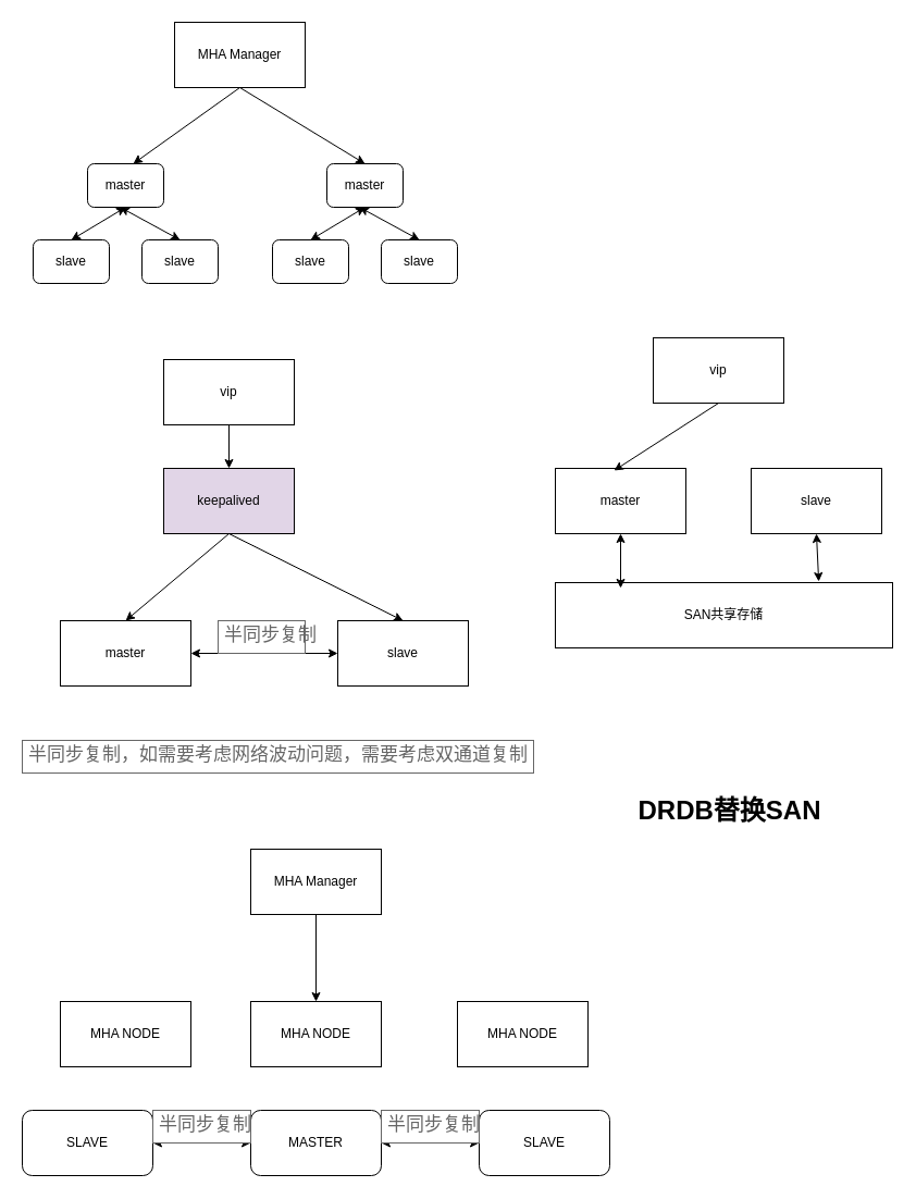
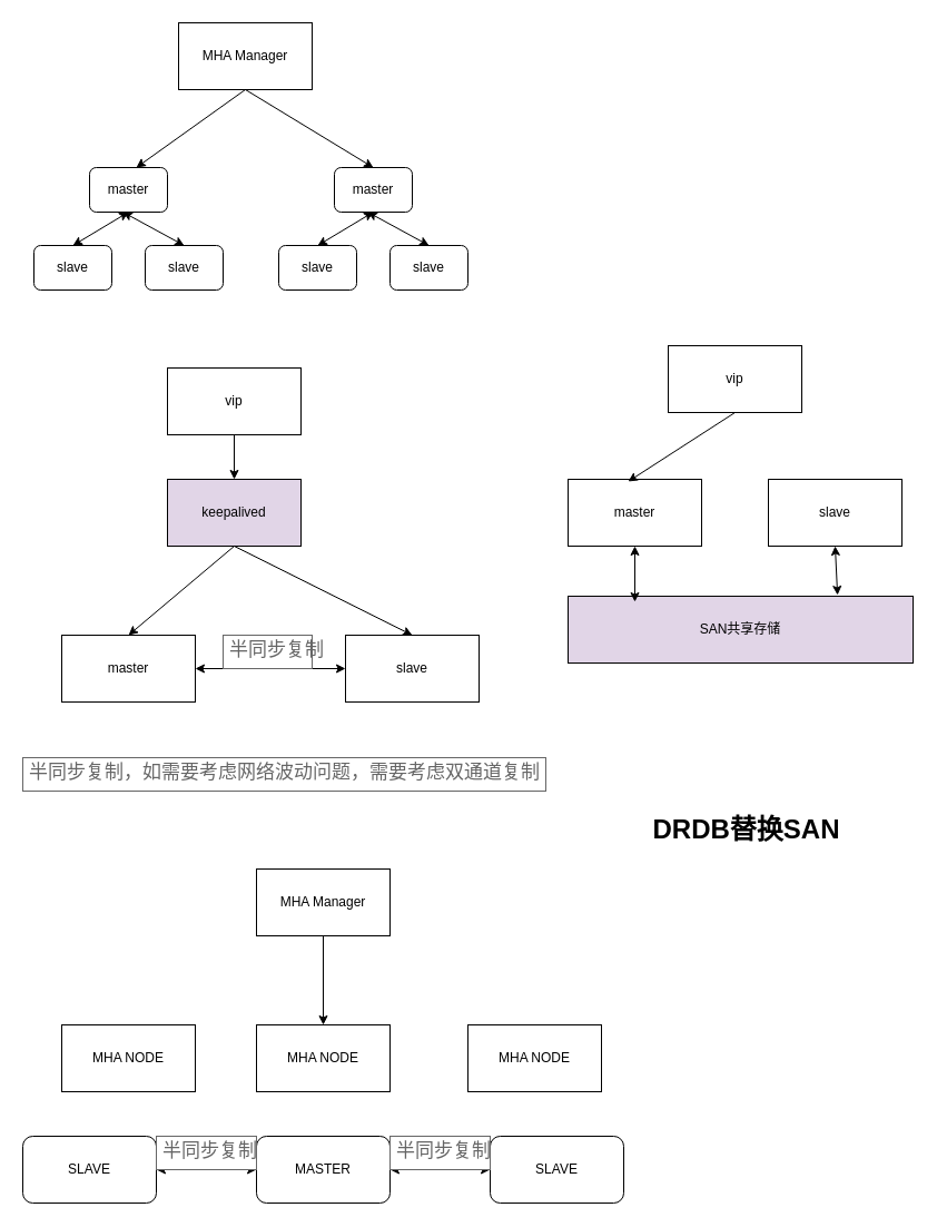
- <mxCell id="41" value="SAN共享存储" style="rounded=0;whiteSpace=wrap;html=1;" vertex="1" parent="1"><mxGeometry x="510" y="535" width="310" height="60" as="geometry" /></mxCell>
+ <mxCell id="41" value="SAN共享存储" style="rounded=0;whiteSpace=wrap;html=1;fillColor=#e1d5e7;" vertex="1" parent="1"><mxGeometry x="510" y="535" width="310" height="60" as="geometry" /></mxCell>
